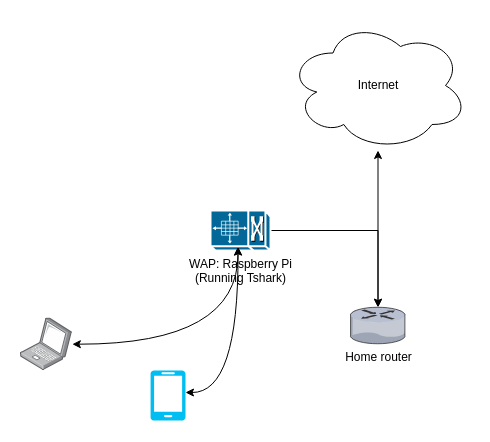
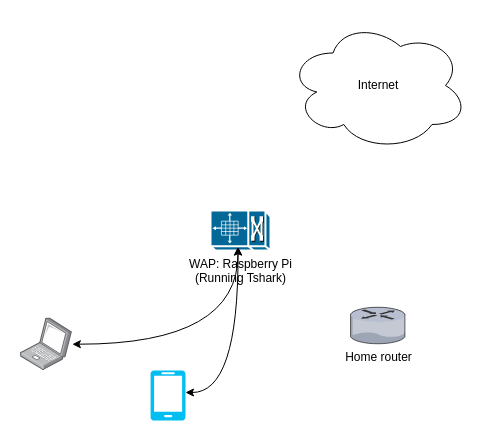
- <mxCell id="10" style="edgeStyle=orthogonalEdgeStyle;rounded=0;orthogonalLoop=1;jettySize=auto;html=1;startArrow=classic;startFill=1;" edge="1" parent="1" source="11" target="9"><mxGeometry relative="1" as="geometry" /></mxCell>
- <mxCell id="2" style="edgeStyle=orthogonalEdgeStyle;rounded=0;orthogonalLoop=1;jettySize=auto;html=1;" edge="1" parent="1" source="3" target="11"><mxGeometry relative="1" as="geometry" /></mxCell>
